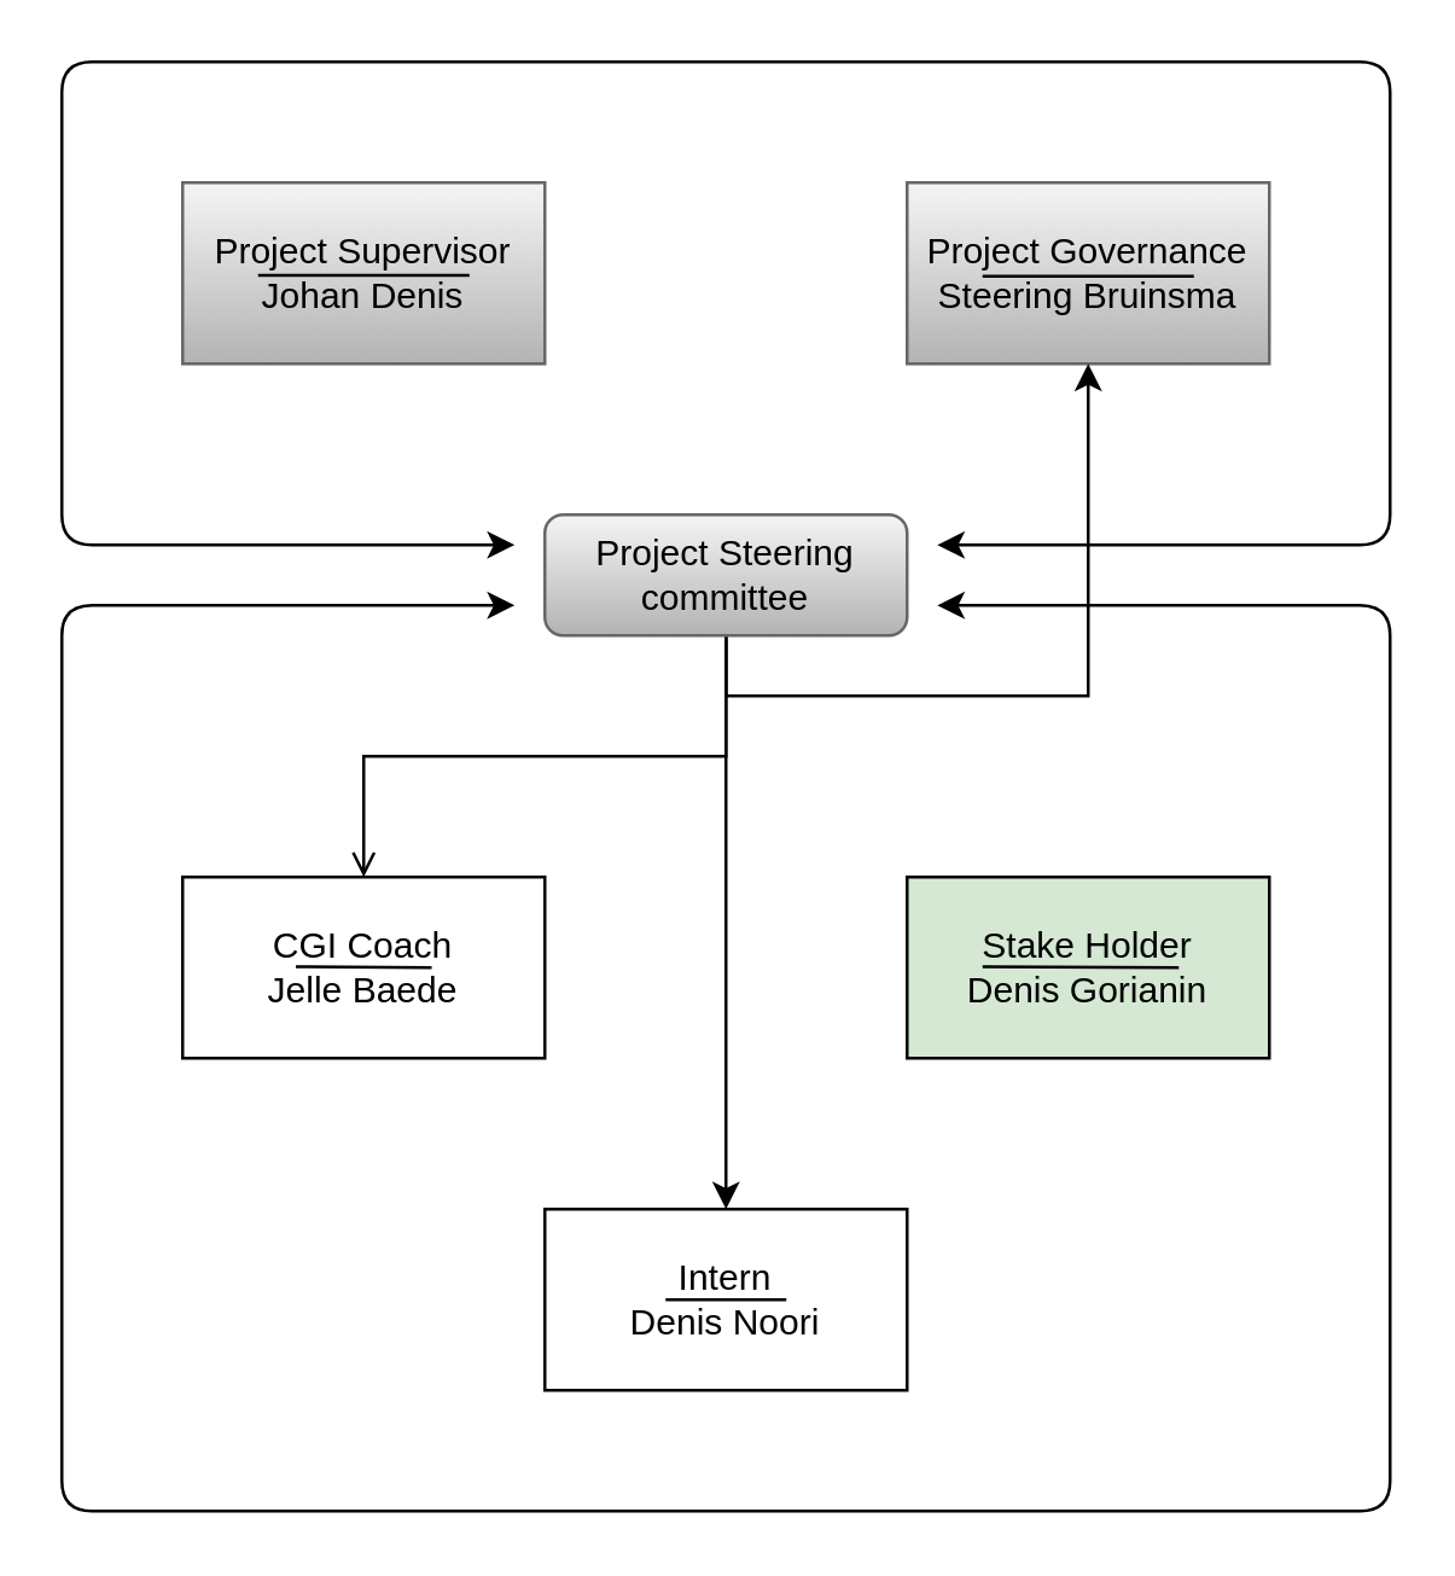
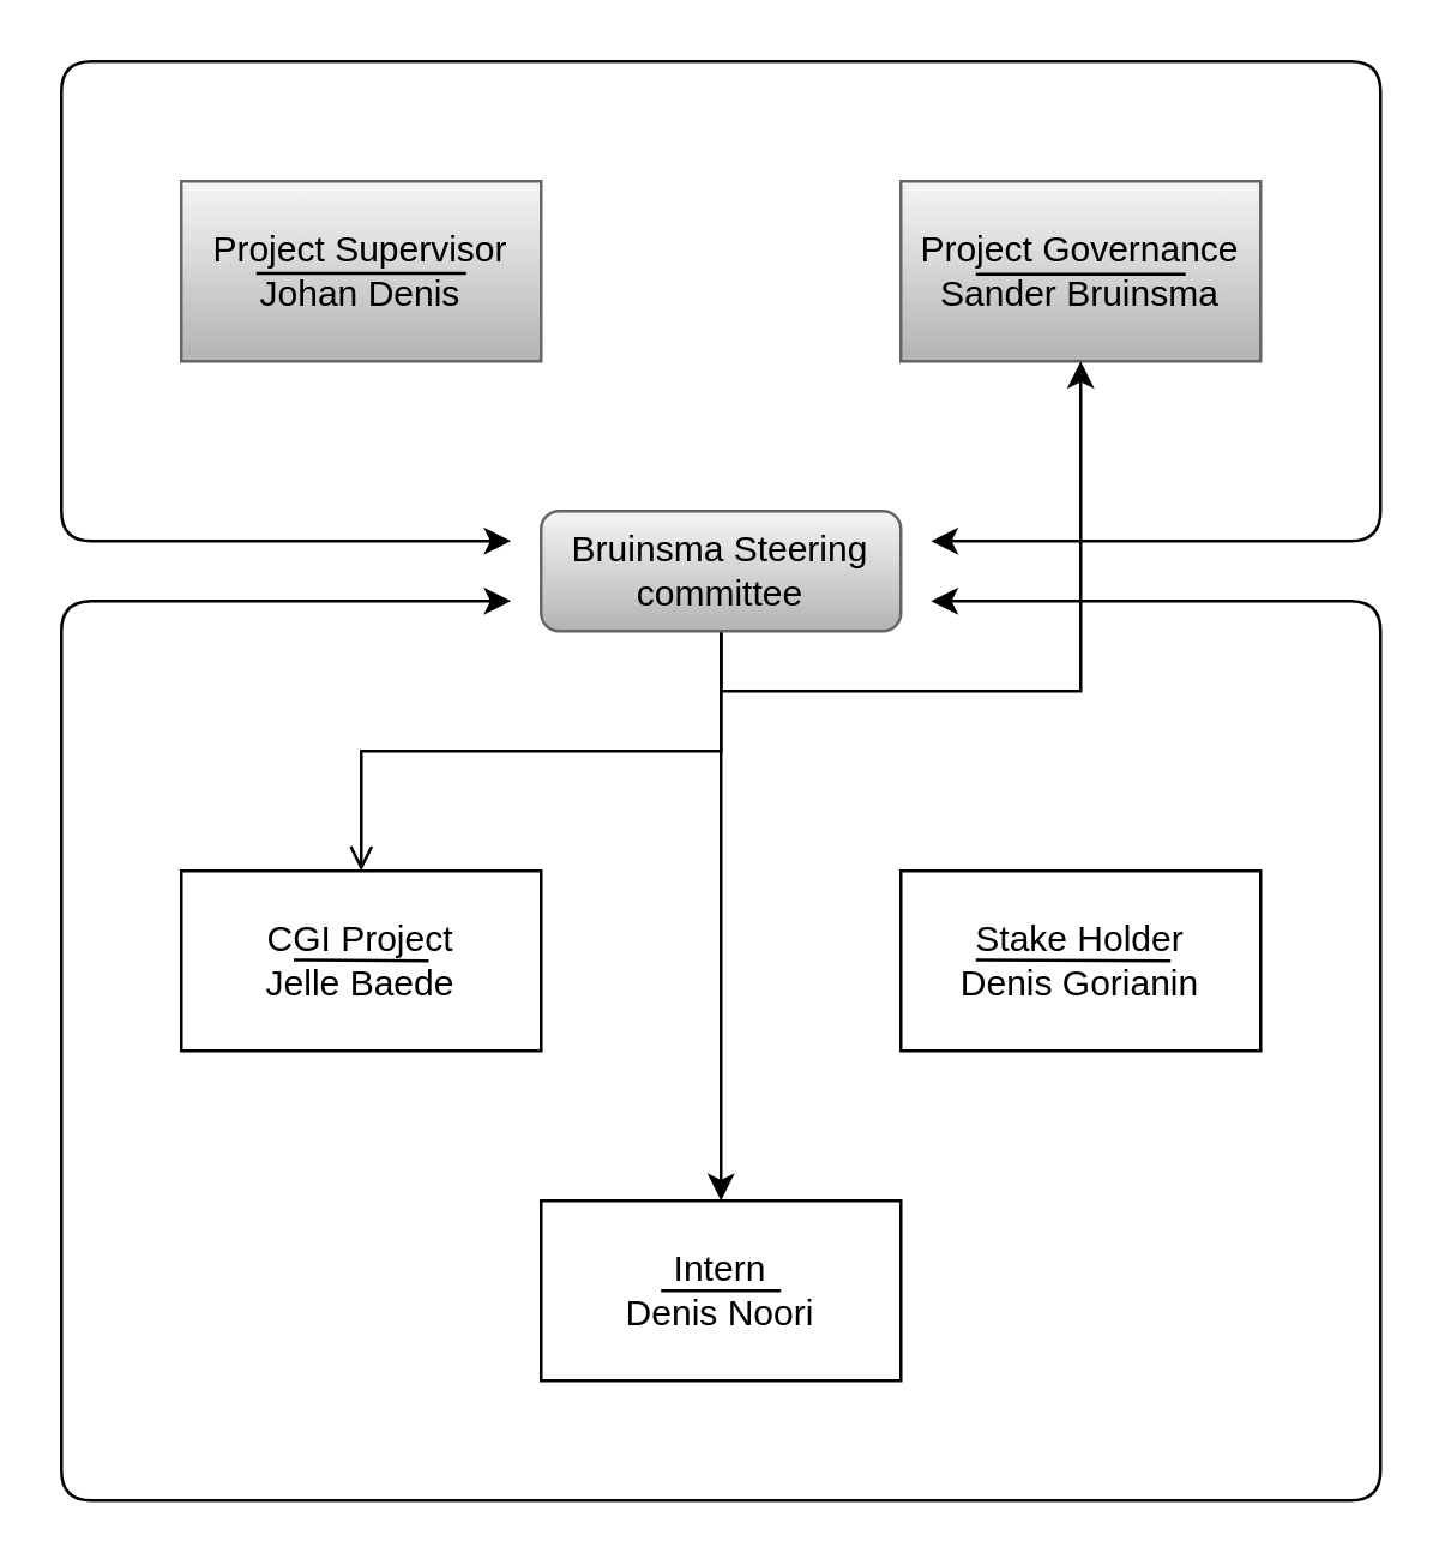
- <mxCell id="3" value="Project Governance&lt;br&gt;Steering Bruinsma" style="rounded=0;whiteSpace=wrap;html=1;fillColor=#f5f5f5;strokeColor=#666666;gradientColor=#b3b3b3;" parent="1" vertex="1"><mxGeometry x="300" y="60" width="120" height="60" as="geometry" /></mxCell>
+ <mxCell id="3" value="Project Governance&lt;br&gt;Sander Bruinsma" style="rounded=0;whiteSpace=wrap;html=1;fillColor=#f5f5f5;strokeColor=#666666;gradientColor=#b3b3b3;" parent="1" vertex="1"><mxGeometry x="300" y="60" width="120" height="60" as="geometry" /></mxCell>
- <mxCell id="7" value="Project Steering committee" style="rounded=1;whiteSpace=wrap;html=1;fillColor=#f5f5f5;gradientColor=#b3b3b3;strokeColor=#666666;" parent="1" vertex="1"><mxGeometry x="180" y="170" width="120" height="40" as="geometry" /></mxCell>
+ <mxCell id="7" value="Bruinsma Steering committee" style="rounded=1;whiteSpace=wrap;html=1;fillColor=#f5f5f5;gradientColor=#b3b3b3;strokeColor=#666666;" parent="1" vertex="1"><mxGeometry x="180" y="170" width="120" height="40" as="geometry" /></mxCell>
- <mxCell id="10" value="CGI Coach&lt;br&gt;Jelle Baede" style="rounded=0;whiteSpace=wrap;html=1;" parent="1" vertex="1"><mxGeometry x="60" y="290" width="120" height="60" as="geometry" /></mxCell>
+ <mxCell id="10" value="CGI Project&lt;br&gt;Jelle Baede" style="rounded=0;whiteSpace=wrap;html=1;" parent="1" vertex="1"><mxGeometry x="60" y="290" width="120" height="60" as="geometry" /></mxCell>
- <mxCell id="8" value="Stake Holder&lt;br&gt;Denis Gorianin" style="rounded=0;whiteSpace=wrap;html=1;fillColor=#d5e8d4;" parent="1" vertex="1"><mxGeometry x="300" y="290" width="120" height="60" as="geometry" /></mxCell>
+ <mxCell id="8" value="Stake Holder&lt;br&gt;Denis Gorianin" style="rounded=0;whiteSpace=wrap;html=1;" parent="1" vertex="1"><mxGeometry x="300" y="290" width="120" height="60" as="geometry" /></mxCell>
